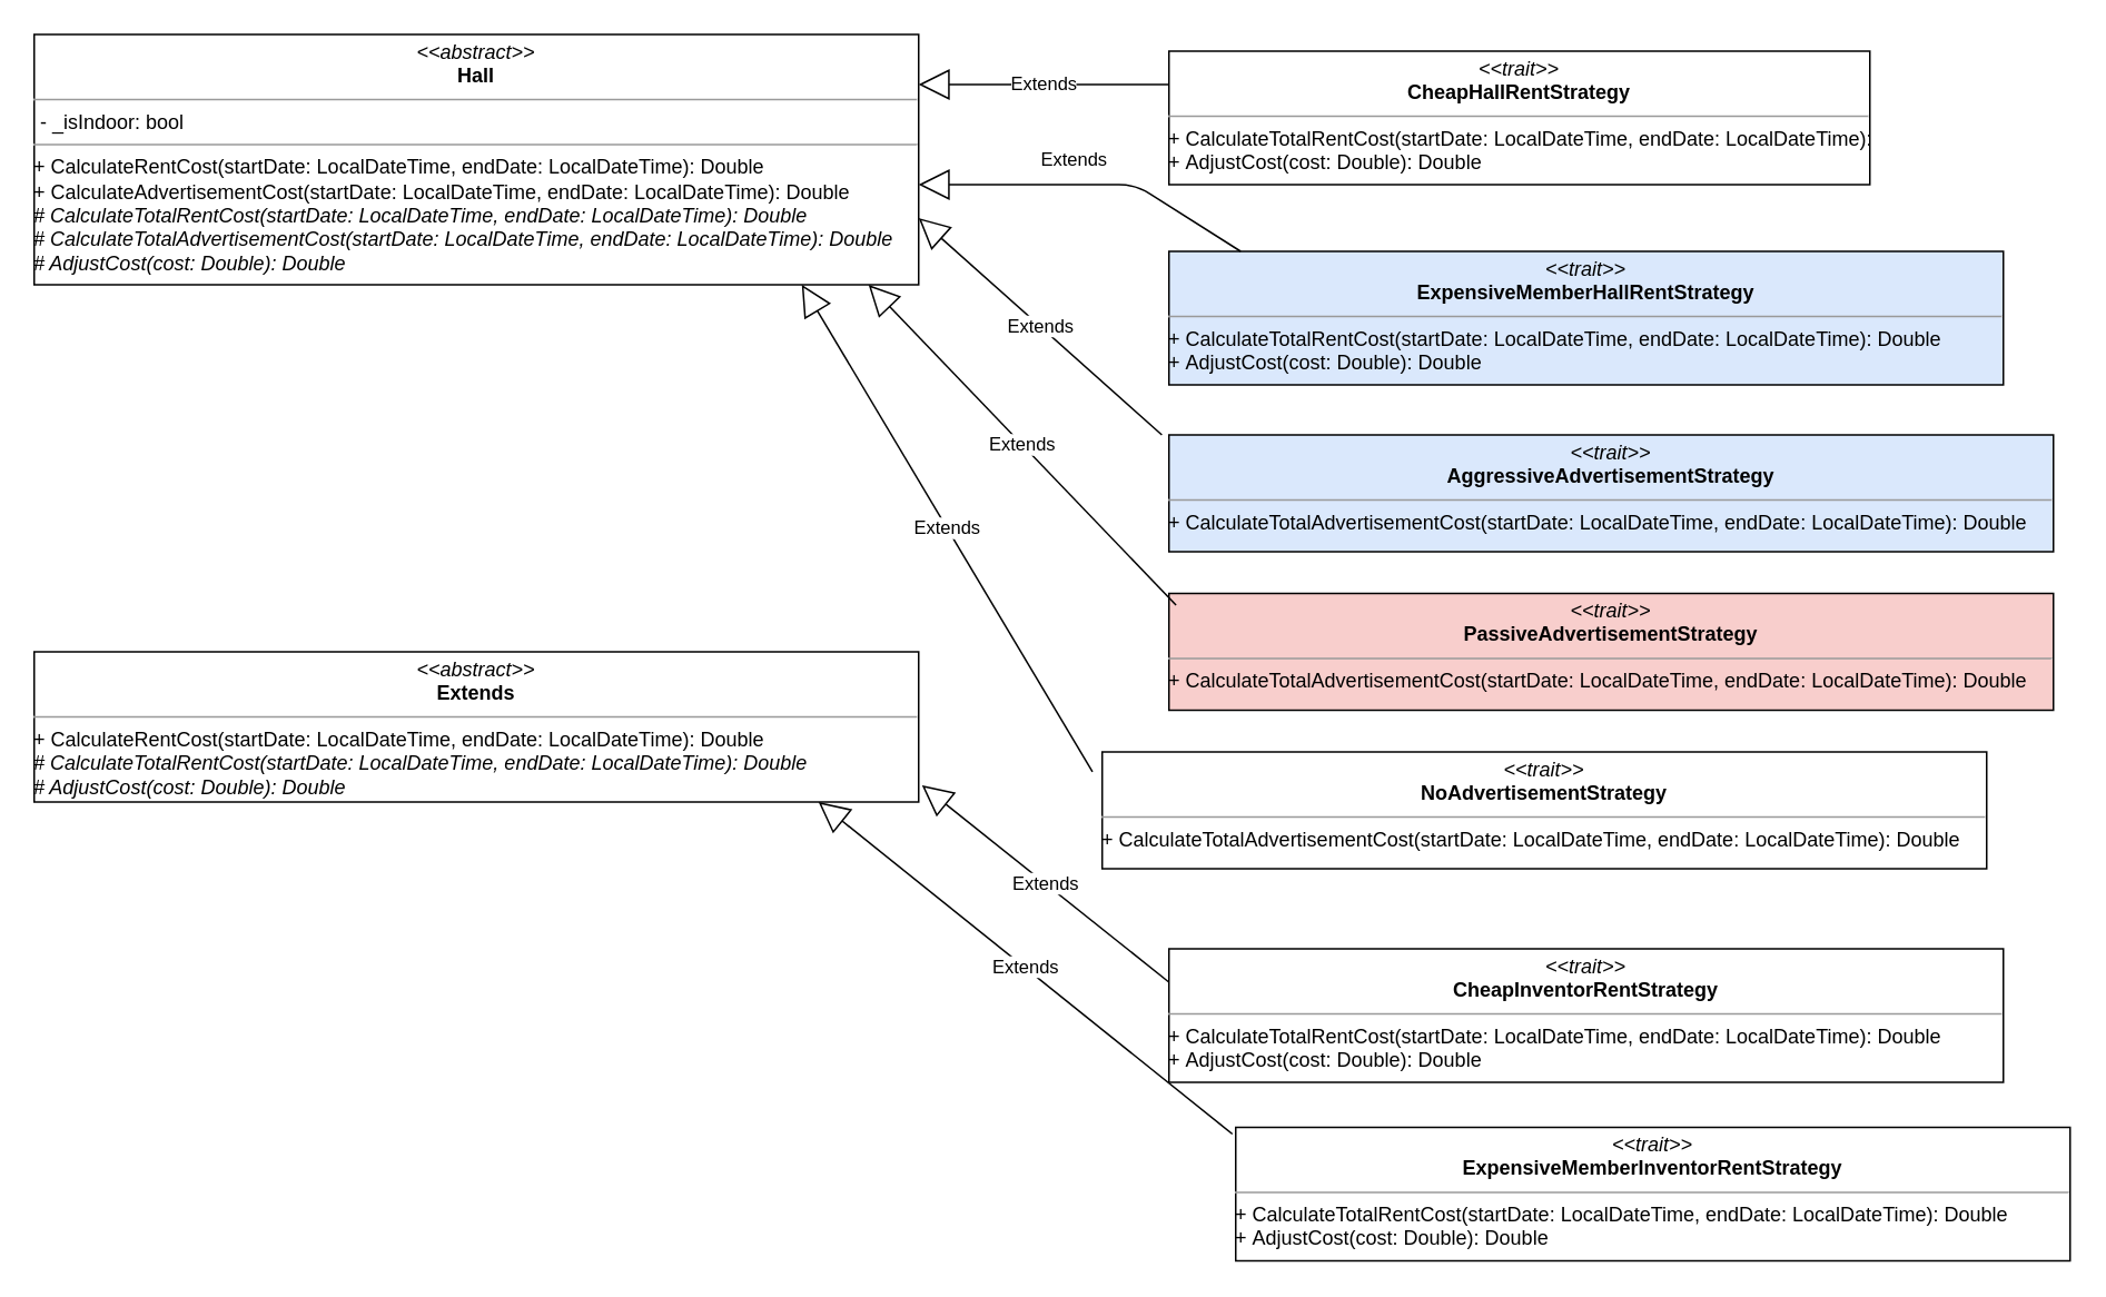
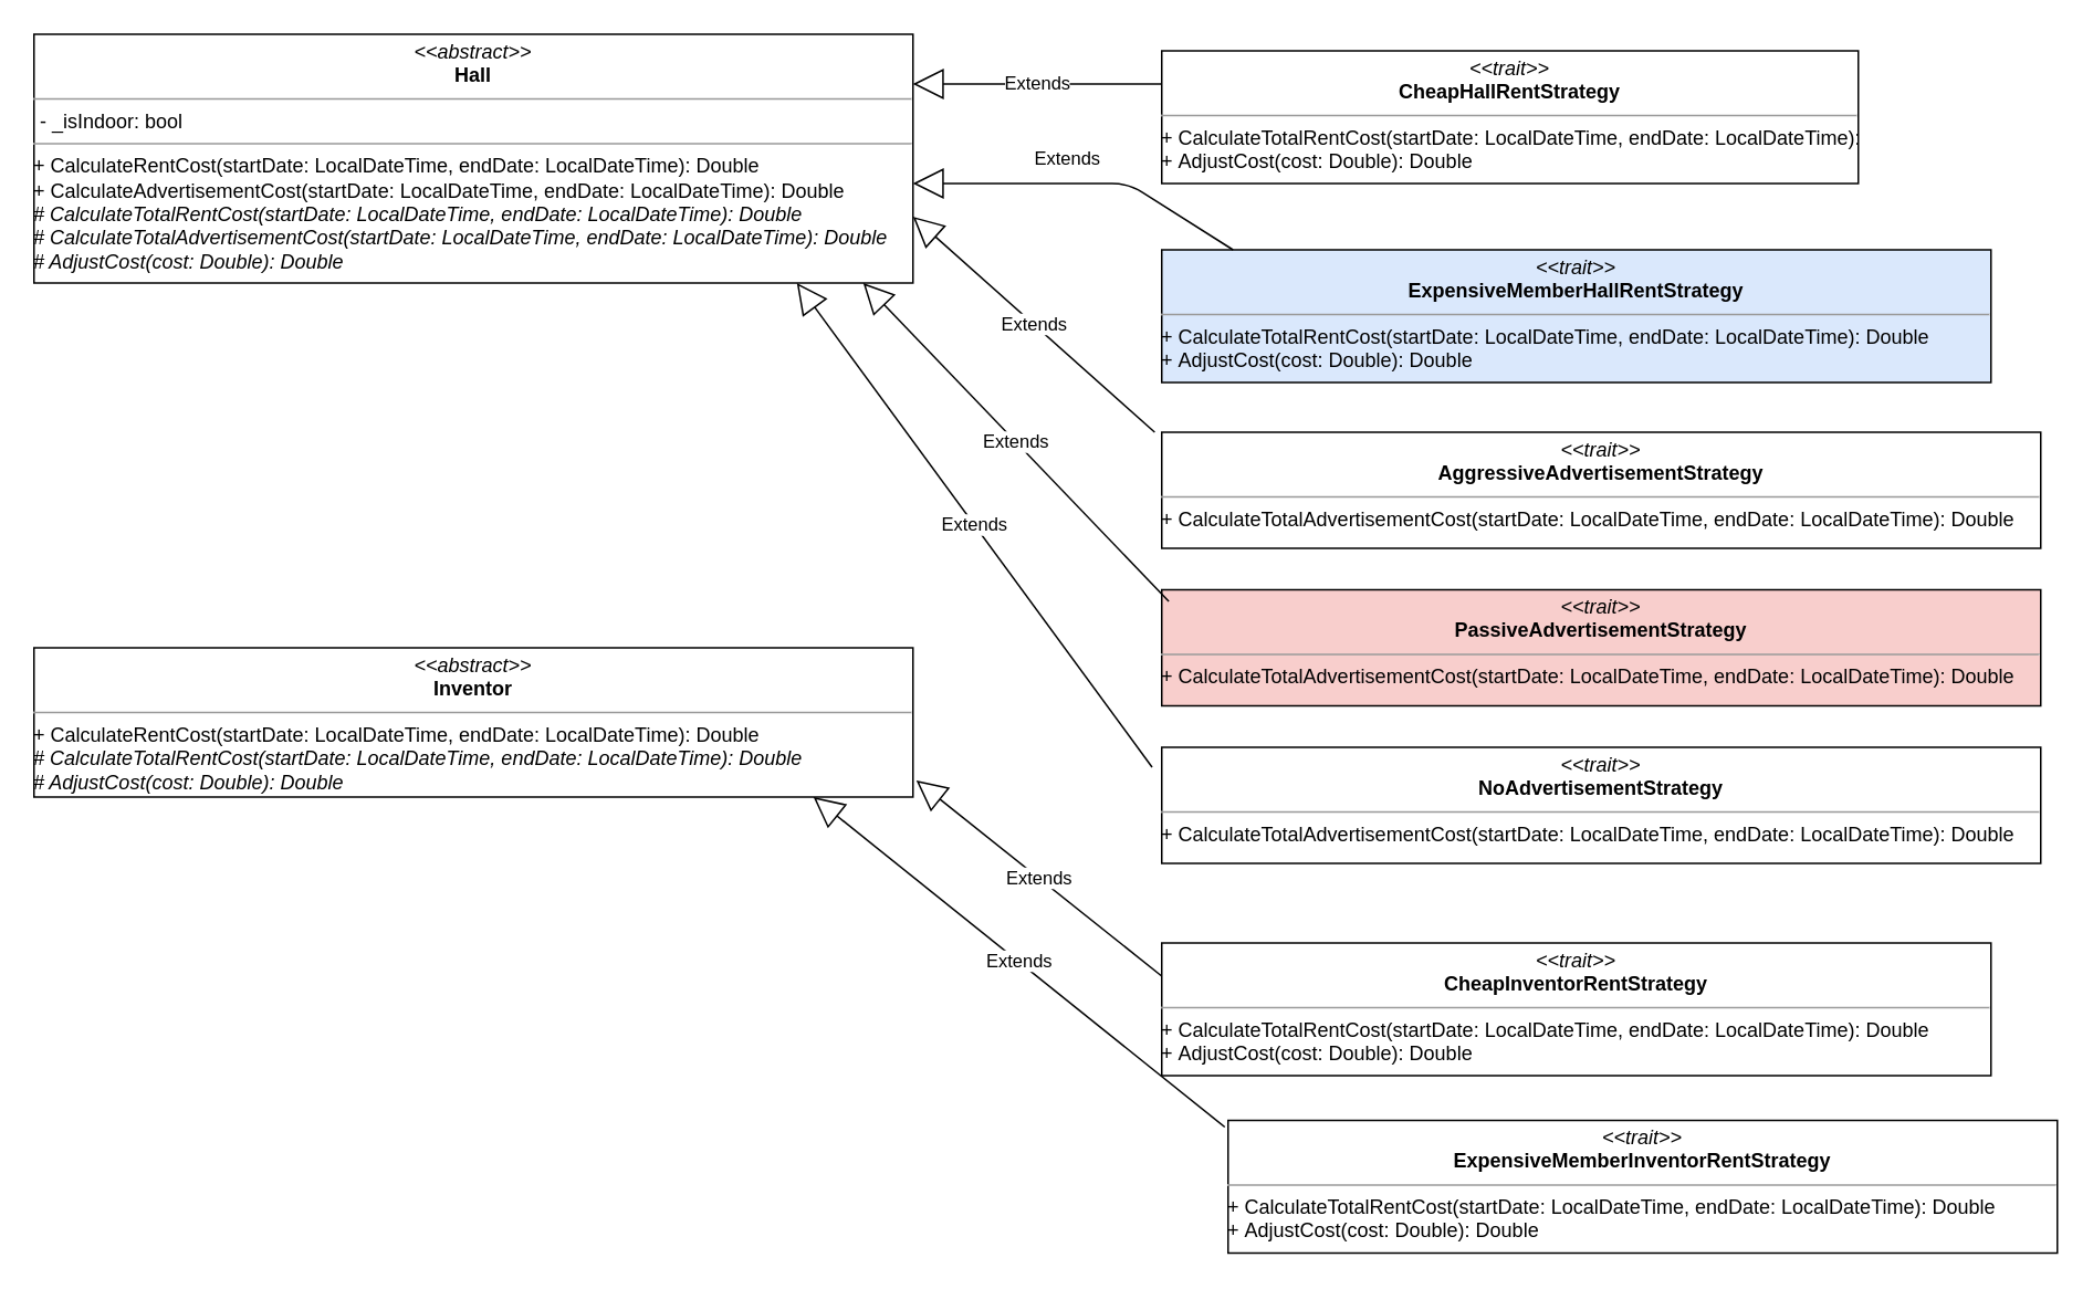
- <mxCell id="6" value="&lt;p style=&quot;margin: 0px ; margin-top: 4px ; text-align: center&quot;&gt;&lt;i&gt;&amp;lt;&amp;lt;trait&amp;gt;&amp;gt;&lt;/i&gt;&lt;br&gt;&lt;b&gt;AggressiveAdvertisementStrategy&lt;/b&gt;&lt;/p&gt;&lt;hr size=&quot;1&quot;&gt;&lt;p style=&quot;margin: 0px ; margin-left: 4px&quot;&gt;&lt;/p&gt;+&lt;i&gt;&amp;nbsp;&lt;/i&gt;CalculateTotalAdvertisementCost(startDate: LocalDateTime, endDate: LocalDateTime): Double" style="verticalAlign=top;align=left;overflow=fill;fontSize=12;fontFamily=Helvetica;html=1;fillColor=#dae8fc;" vertex="1" parent="1"><mxGeometry x="700" y="260" width="530" height="70" as="geometry" /></mxCell>
+ <mxCell id="6" value="&lt;p style=&quot;margin: 0px ; margin-top: 4px ; text-align: center&quot;&gt;&lt;i&gt;&amp;lt;&amp;lt;trait&amp;gt;&amp;gt;&lt;/i&gt;&lt;br&gt;&lt;b&gt;AggressiveAdvertisementStrategy&lt;/b&gt;&lt;/p&gt;&lt;hr size=&quot;1&quot;&gt;&lt;p style=&quot;margin: 0px ; margin-left: 4px&quot;&gt;&lt;/p&gt;+&lt;i&gt;&amp;nbsp;&lt;/i&gt;CalculateTotalAdvertisementCost(startDate: LocalDateTime, endDate: LocalDateTime): Double" style="verticalAlign=top;align=left;overflow=fill;fontSize=12;fontFamily=Helvetica;html=1;" vertex="1" parent="1"><mxGeometry x="700" y="260" width="530" height="70" as="geometry" /></mxCell>
- <mxCell id="3" value="&lt;p style=&quot;margin: 0px ; margin-top: 4px ; text-align: center&quot;&gt;&lt;i&gt;&amp;lt;&amp;lt;abstract&amp;gt;&amp;gt;&lt;/i&gt;&lt;br&gt;&lt;b&gt;Extends&lt;/b&gt;&lt;/p&gt;&lt;hr size=&quot;1&quot;&gt;&lt;p style=&quot;margin: 0px ; margin-left: 4px&quot;&gt;&lt;/p&gt;+ CalculateRentCost(startDate: LocalDateTime, endDate: LocalDateTime): Double&lt;br&gt;&lt;div&gt;&lt;i&gt;# CalculateTotalRentCost(startDate: LocalDateTime, endDate: LocalDateTime): Double&lt;/i&gt;&lt;/div&gt;&lt;div&gt;&lt;i&gt;# AdjustCost(cost: Double): Double&lt;/i&gt;&lt;/div&gt;" style="verticalAlign=top;align=left;overflow=fill;fontSize=12;fontFamily=Helvetica;html=1;" vertex="1" parent="1"><mxGeometry x="20" y="390" width="530" height="90" as="geometry" /></mxCell>
+ <mxCell id="3" value="&lt;p style=&quot;margin: 0px ; margin-top: 4px ; text-align: center&quot;&gt;&lt;i&gt;&amp;lt;&amp;lt;abstract&amp;gt;&amp;gt;&lt;/i&gt;&lt;br&gt;&lt;b&gt;Inventor&lt;/b&gt;&lt;/p&gt;&lt;hr size=&quot;1&quot;&gt;&lt;p style=&quot;margin: 0px ; margin-left: 4px&quot;&gt;&lt;/p&gt;+ CalculateRentCost(startDate: LocalDateTime, endDate: LocalDateTime): Double&lt;br&gt;&lt;div&gt;&lt;i&gt;# CalculateTotalRentCost(startDate: LocalDateTime, endDate: LocalDateTime): Double&lt;/i&gt;&lt;/div&gt;&lt;div&gt;&lt;i&gt;# AdjustCost(cost: Double): Double&lt;/i&gt;&lt;/div&gt;" style="verticalAlign=top;align=left;overflow=fill;fontSize=12;fontFamily=Helvetica;html=1;" vertex="1" parent="1"><mxGeometry x="20" y="390" width="530" height="90" as="geometry" /></mxCell>
- <mxCell id="8" value="&lt;p style=&quot;margin: 0px ; margin-top: 4px ; text-align: center&quot;&gt;&lt;i&gt;&amp;lt;&amp;lt;trait&amp;gt;&amp;gt;&lt;/i&gt;&lt;br&gt;&lt;b&gt;NoAdvertisementStrategy&lt;/b&gt;&lt;/p&gt;&lt;hr size=&quot;1&quot;&gt;&lt;p style=&quot;margin: 0px ; margin-left: 4px&quot;&gt;&lt;/p&gt;+&lt;i&gt;&amp;nbsp;&lt;/i&gt;CalculateTotalAdvertisementCost(startDate: LocalDateTime, endDate: LocalDateTime): Double" style="verticalAlign=top;align=left;overflow=fill;fontSize=12;fontFamily=Helvetica;html=1;" vertex="1" parent="1"><mxGeometry x="660" y="450" width="530" height="70" as="geometry" /></mxCell>
+ <mxCell id="8" value="&lt;p style=&quot;margin: 0px ; margin-top: 4px ; text-align: center&quot;&gt;&lt;i&gt;&amp;lt;&amp;lt;trait&amp;gt;&amp;gt;&lt;/i&gt;&lt;br&gt;&lt;b&gt;NoAdvertisementStrategy&lt;/b&gt;&lt;/p&gt;&lt;hr size=&quot;1&quot;&gt;&lt;p style=&quot;margin: 0px ; margin-left: 4px&quot;&gt;&lt;/p&gt;+&lt;i&gt;&amp;nbsp;&lt;/i&gt;CalculateTotalAdvertisementCost(startDate: LocalDateTime, endDate: LocalDateTime): Double" style="verticalAlign=top;align=left;overflow=fill;fontSize=12;fontFamily=Helvetica;html=1;" vertex="1" parent="1"><mxGeometry x="700" y="450" width="530" height="70" as="geometry" /></mxCell>
